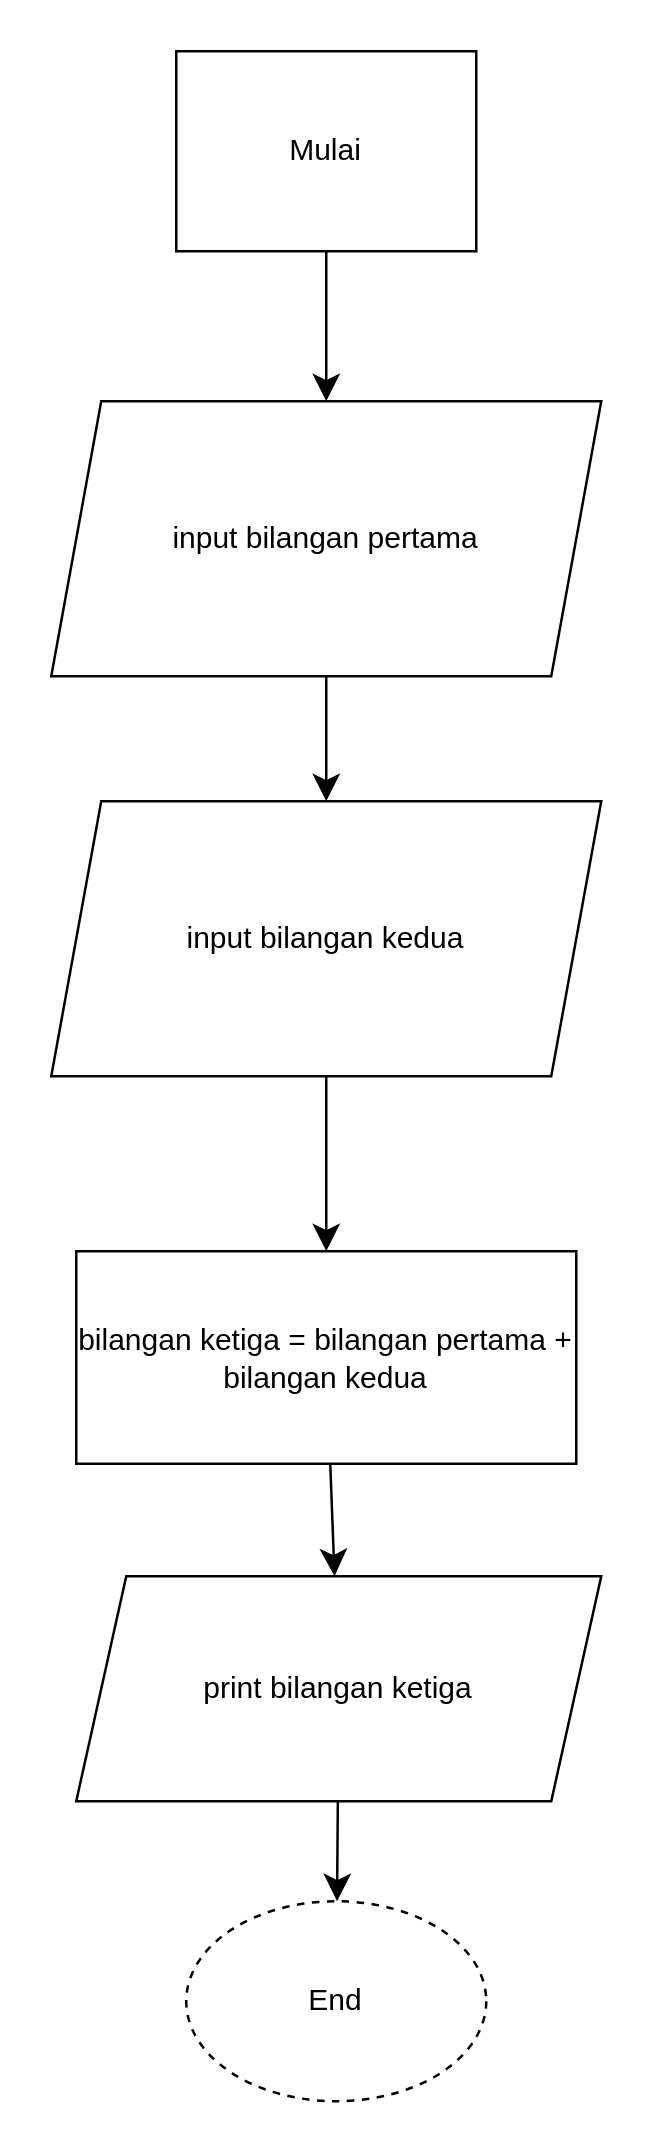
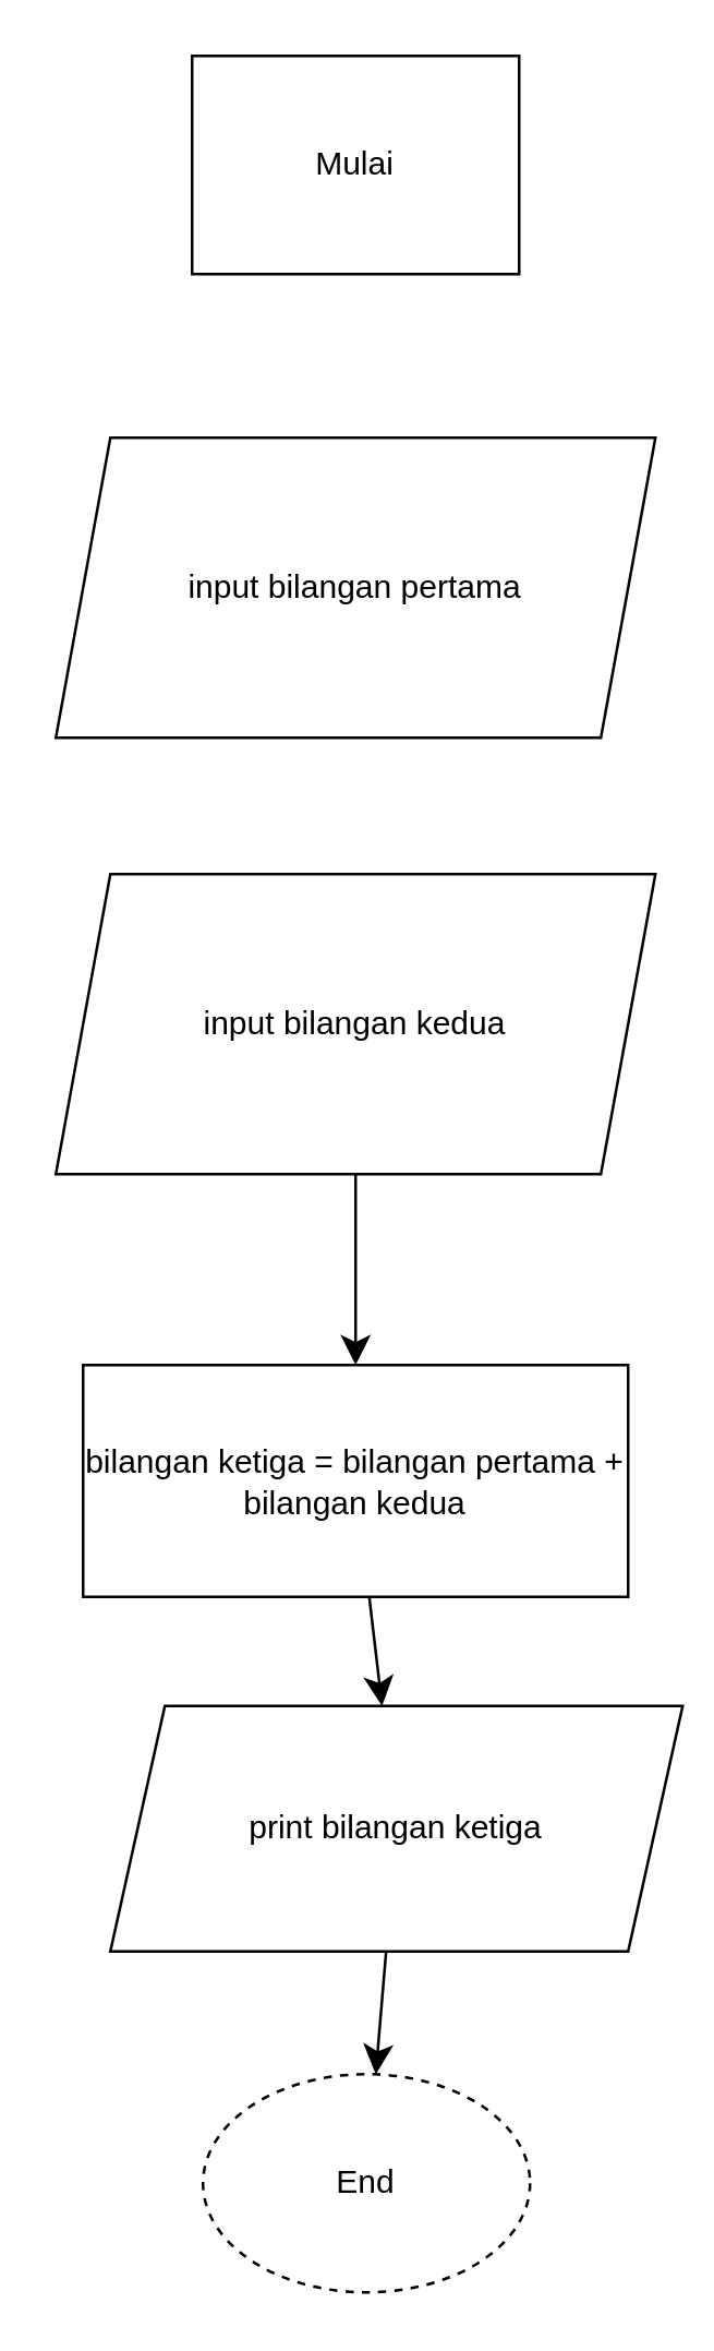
- <mxCell id="2" value="" style="edgeStyle=none;curved=1;rounded=0;orthogonalLoop=1;jettySize=auto;html=1;fontSize=12;startSize=8;endSize=8;" parent="1" source="3" target="5" edge="1"><mxGeometry relative="1" as="geometry" /></mxCell>
- <mxCell id="4" value="" style="edgeStyle=none;curved=1;rounded=0;orthogonalLoop=1;jettySize=auto;html=1;fontSize=12;startSize=8;endSize=8;" parent="1" source="5" target="7" edge="1"><mxGeometry relative="1" as="geometry" /></mxCell>
- <mxCell id="11" value="print bilangan ketiga" style="shape=parallelogram;perimeter=parallelogramPerimeter;whiteSpace=wrap;html=1;fixedSize=1;" parent="1" vertex="1"><mxGeometry x="30" y="630" width="210" height="90" as="geometry" /></mxCell>
+ <mxCell id="11" value="print bilangan ketiga" style="shape=parallelogram;perimeter=parallelogramPerimeter;whiteSpace=wrap;html=1;fixedSize=1;" parent="1" vertex="1"><mxGeometry x="40" y="625" width="210" height="90" as="geometry" /></mxCell>
